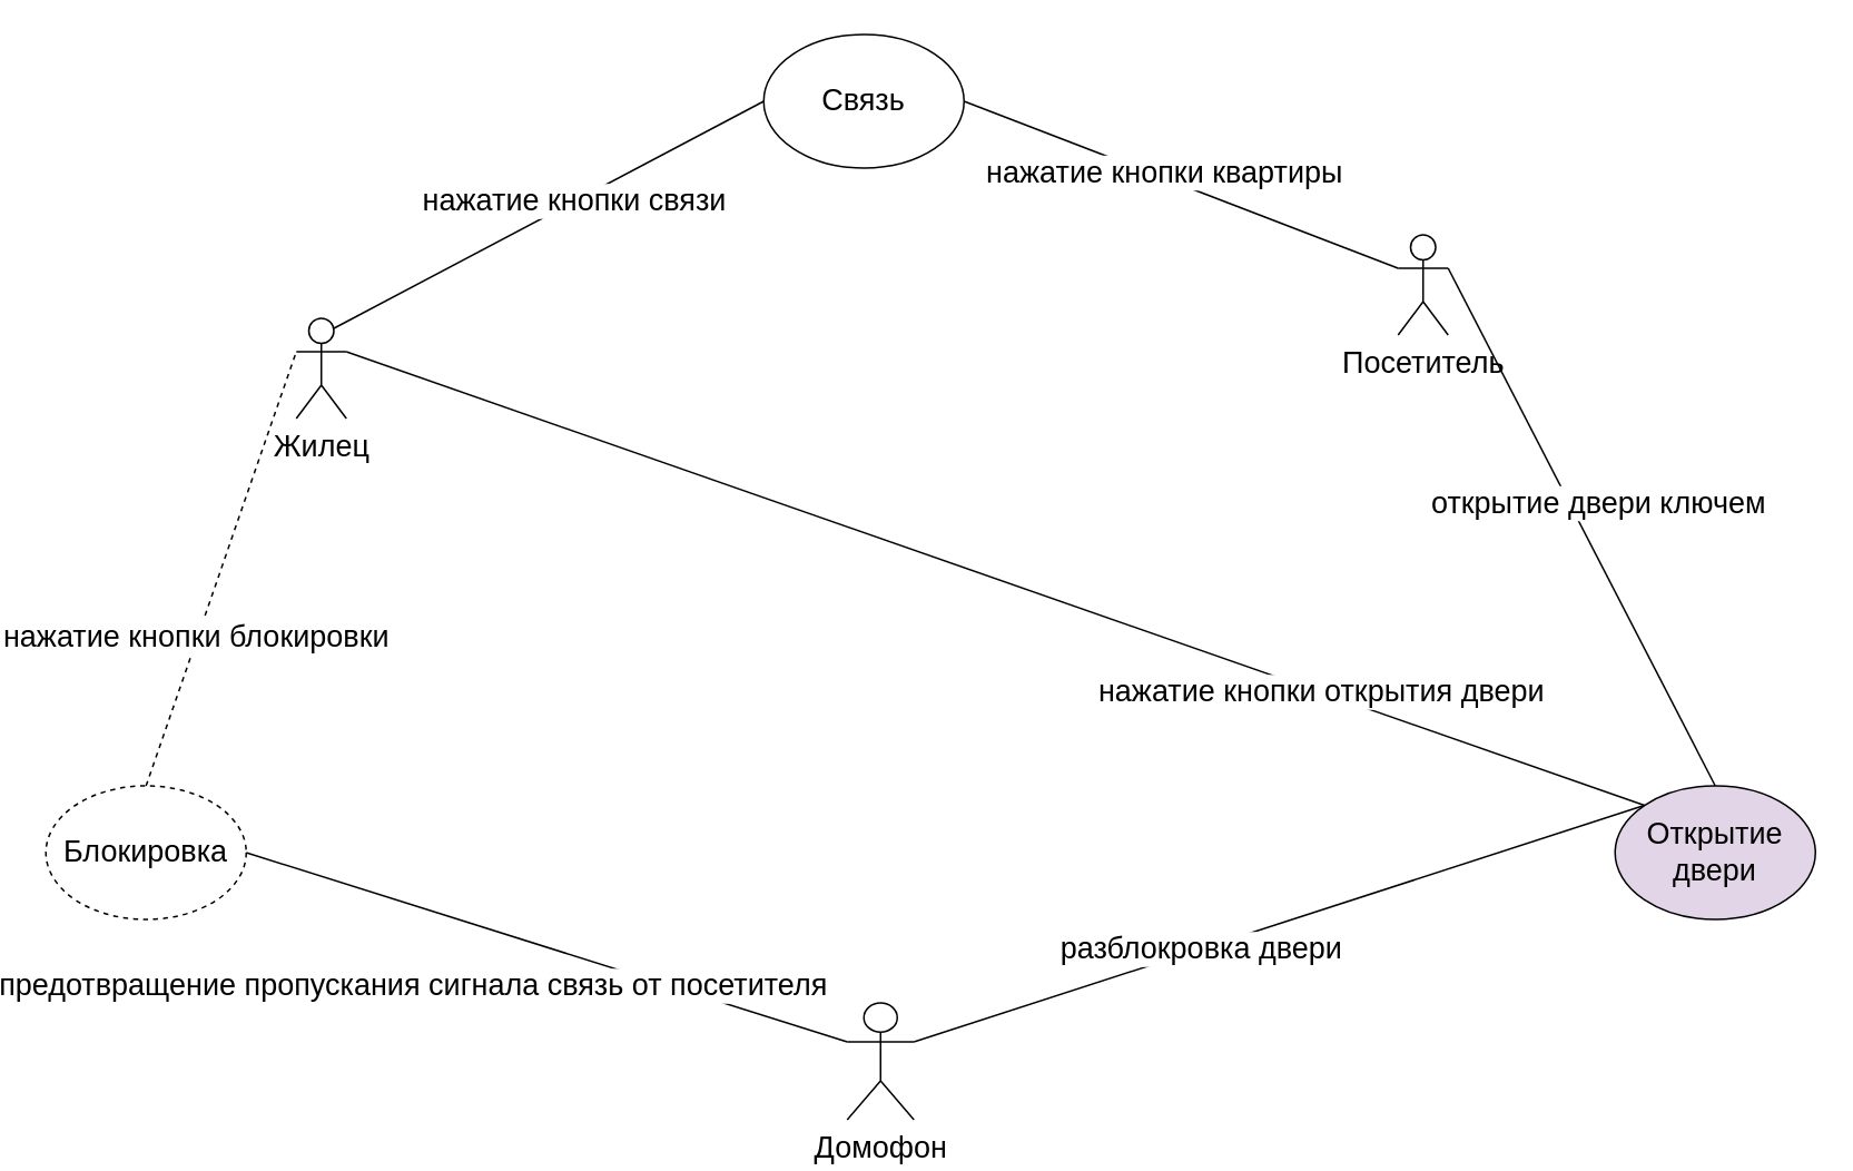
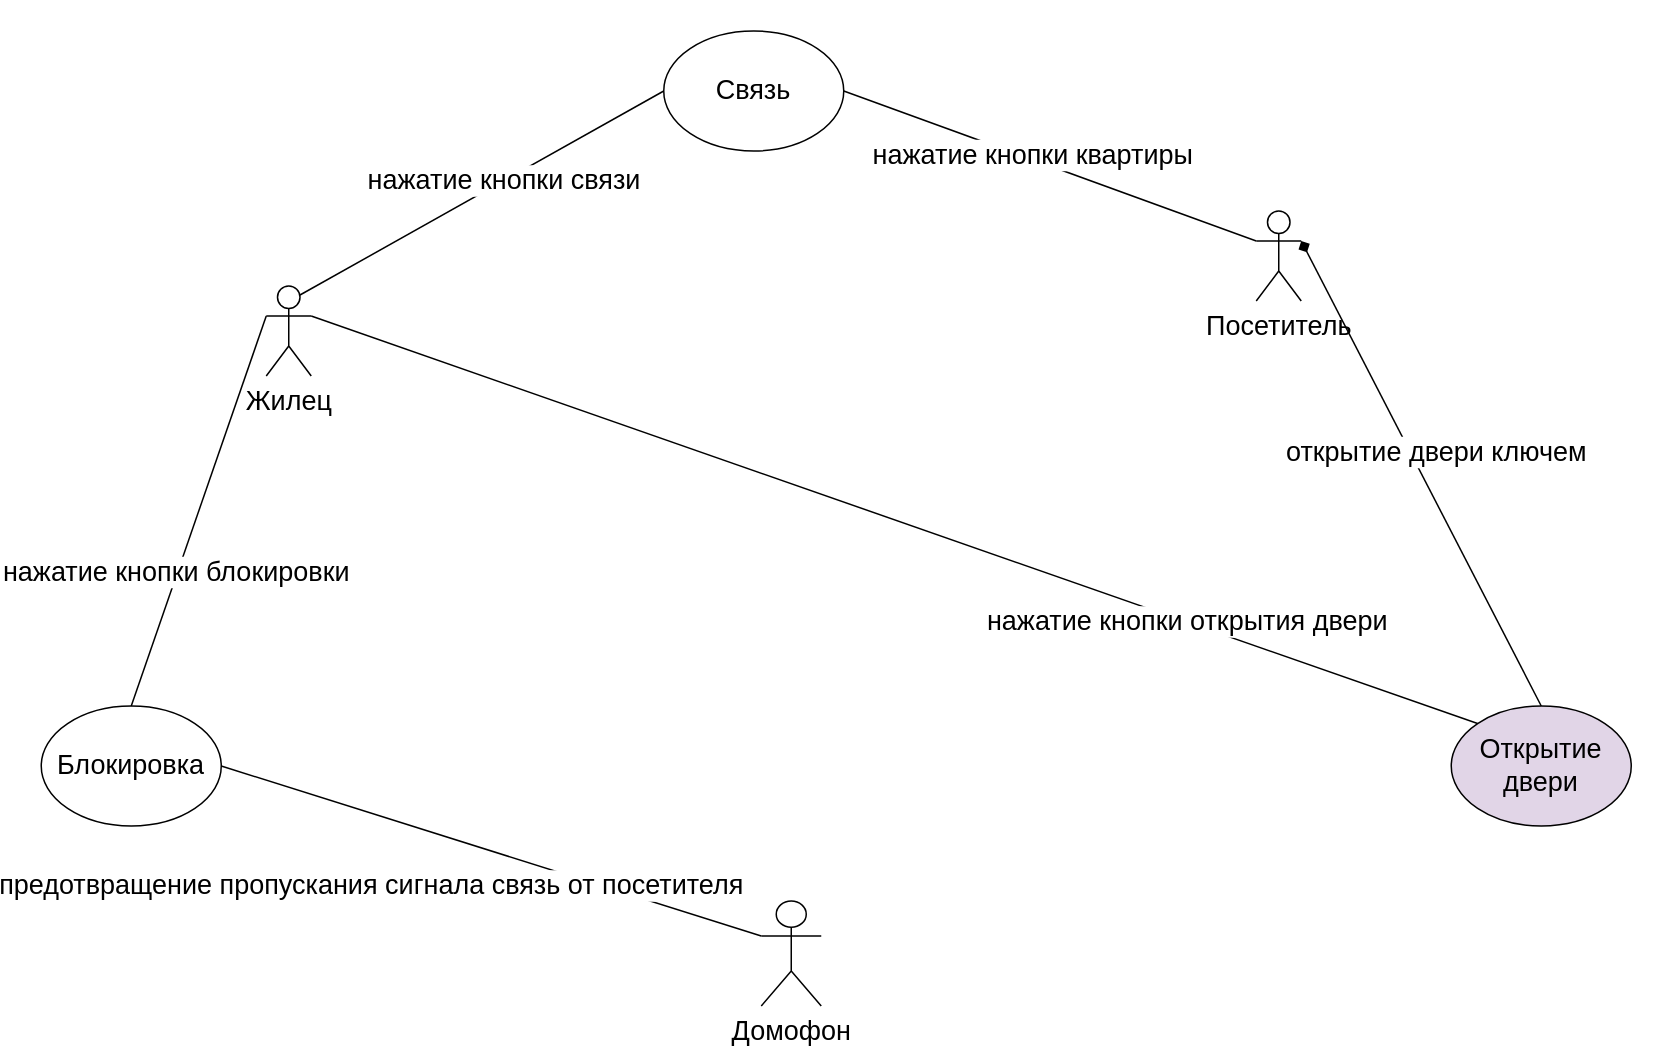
- <mxCell id="3" value="Связь" style="ellipse;whiteSpace=wrap;html=1;fontSize=18;" parent="1" vertex="1"><mxGeometry x="450" y="20" width="120" height="80" as="geometry" /></mxCell>
+ <mxCell id="3" value="Связь" style="ellipse;whiteSpace=wrap;html=1;fontSize=18;" parent="1" vertex="1"><mxGeometry x="435" y="20" width="120" height="80" as="geometry" /></mxCell>
- <mxCell id="20" value="" style="endArrow=none;html=1;rounded=0;exitX=0.5;exitY=0;exitDx=0;exitDy=0;entryX=1;entryY=0.333;entryDx=0;entryDy=0;entryPerimeter=0;fontSize=18;" edge="1" parent="1" source="13" target="15"><mxGeometry width="50" height="50" relative="1" as="geometry"><mxPoint x="960" y="400" as="sourcePoint" /><mxPoint x="860" y="240" as="targetPoint" /></mxGeometry></mxCell>
+ <mxCell id="20" value="" style="endArrow=diamond;html=1;rounded=0;exitX=0.5;exitY=0;exitDx=0;exitDy=0;entryX=1;entryY=0.333;entryDx=0;entryDy=0;entryPerimeter=0;fontSize=18;" edge="1" parent="1" source="13" target="15"><mxGeometry width="50" height="50" relative="1" as="geometry"><mxPoint x="960" y="400" as="sourcePoint" /><mxPoint x="860" y="240" as="targetPoint" /></mxGeometry></mxCell>
- <mxCell id="9" value="" style="endArrow=none;html=1;rounded=0;exitX=0.5;exitY=0;exitDx=0;exitDy=0;fontSize=18;entryX=0;entryY=0.333;entryDx=0;entryDy=0;entryPerimeter=0;dashed=1;" parent="1" source="4" target="2" edge="1"><mxGeometry width="50" height="50" relative="1" as="geometry"><mxPoint x="100" y="480" as="sourcePoint" /><mxPoint x="-10" y="300" as="targetPoint" /></mxGeometry></mxCell>
+ <mxCell id="9" value="" style="endArrow=none;html=1;rounded=0;exitX=0.5;exitY=0;exitDx=0;exitDy=0;fontSize=18;entryX=0;entryY=0.333;entryDx=0;entryDy=0;entryPerimeter=0;" parent="1" source="4" target="2" edge="1"><mxGeometry width="50" height="50" relative="1" as="geometry"><mxPoint x="100" y="480" as="sourcePoint" /><mxPoint x="-10" y="300" as="targetPoint" /></mxGeometry></mxCell>
- <mxCell id="4" value="Блокировка" style="ellipse;whiteSpace=wrap;html=1;fontSize=18;dashed=1;" parent="1" vertex="1"><mxGeometry x="20" y="470" width="120" height="80" as="geometry" /></mxCell>
+ <mxCell id="4" value="Блокировка" style="ellipse;whiteSpace=wrap;html=1;fontSize=18;" parent="1" vertex="1"><mxGeometry x="20" y="470" width="120" height="80" as="geometry" /></mxCell>
- <mxCell id="11" value="" style="endArrow=none;html=1;rounded=0;exitX=0;exitY=0;exitDx=0;exitDy=0;fontSize=18;entryX=1;entryY=0.333;entryDx=0;entryDy=0;entryPerimeter=0;" parent="1" source="13" target="14" edge="1"><mxGeometry width="50" height="50" relative="1" as="geometry"><mxPoint x="770" y="500" as="sourcePoint" /><mxPoint x="1040" y="220" as="targetPoint" /></mxGeometry></mxCell>
- <mxCell id="12" value="разблокровка двери" style="edgeLabel;html=1;align=center;verticalAlign=middle;resizable=0;points=[];fontSize=18;" vertex="1" connectable="0" parent="11"><mxGeometry x="0.217" relative="1" as="geometry"><mxPoint as="offset" /></mxGeometry></mxCell>
